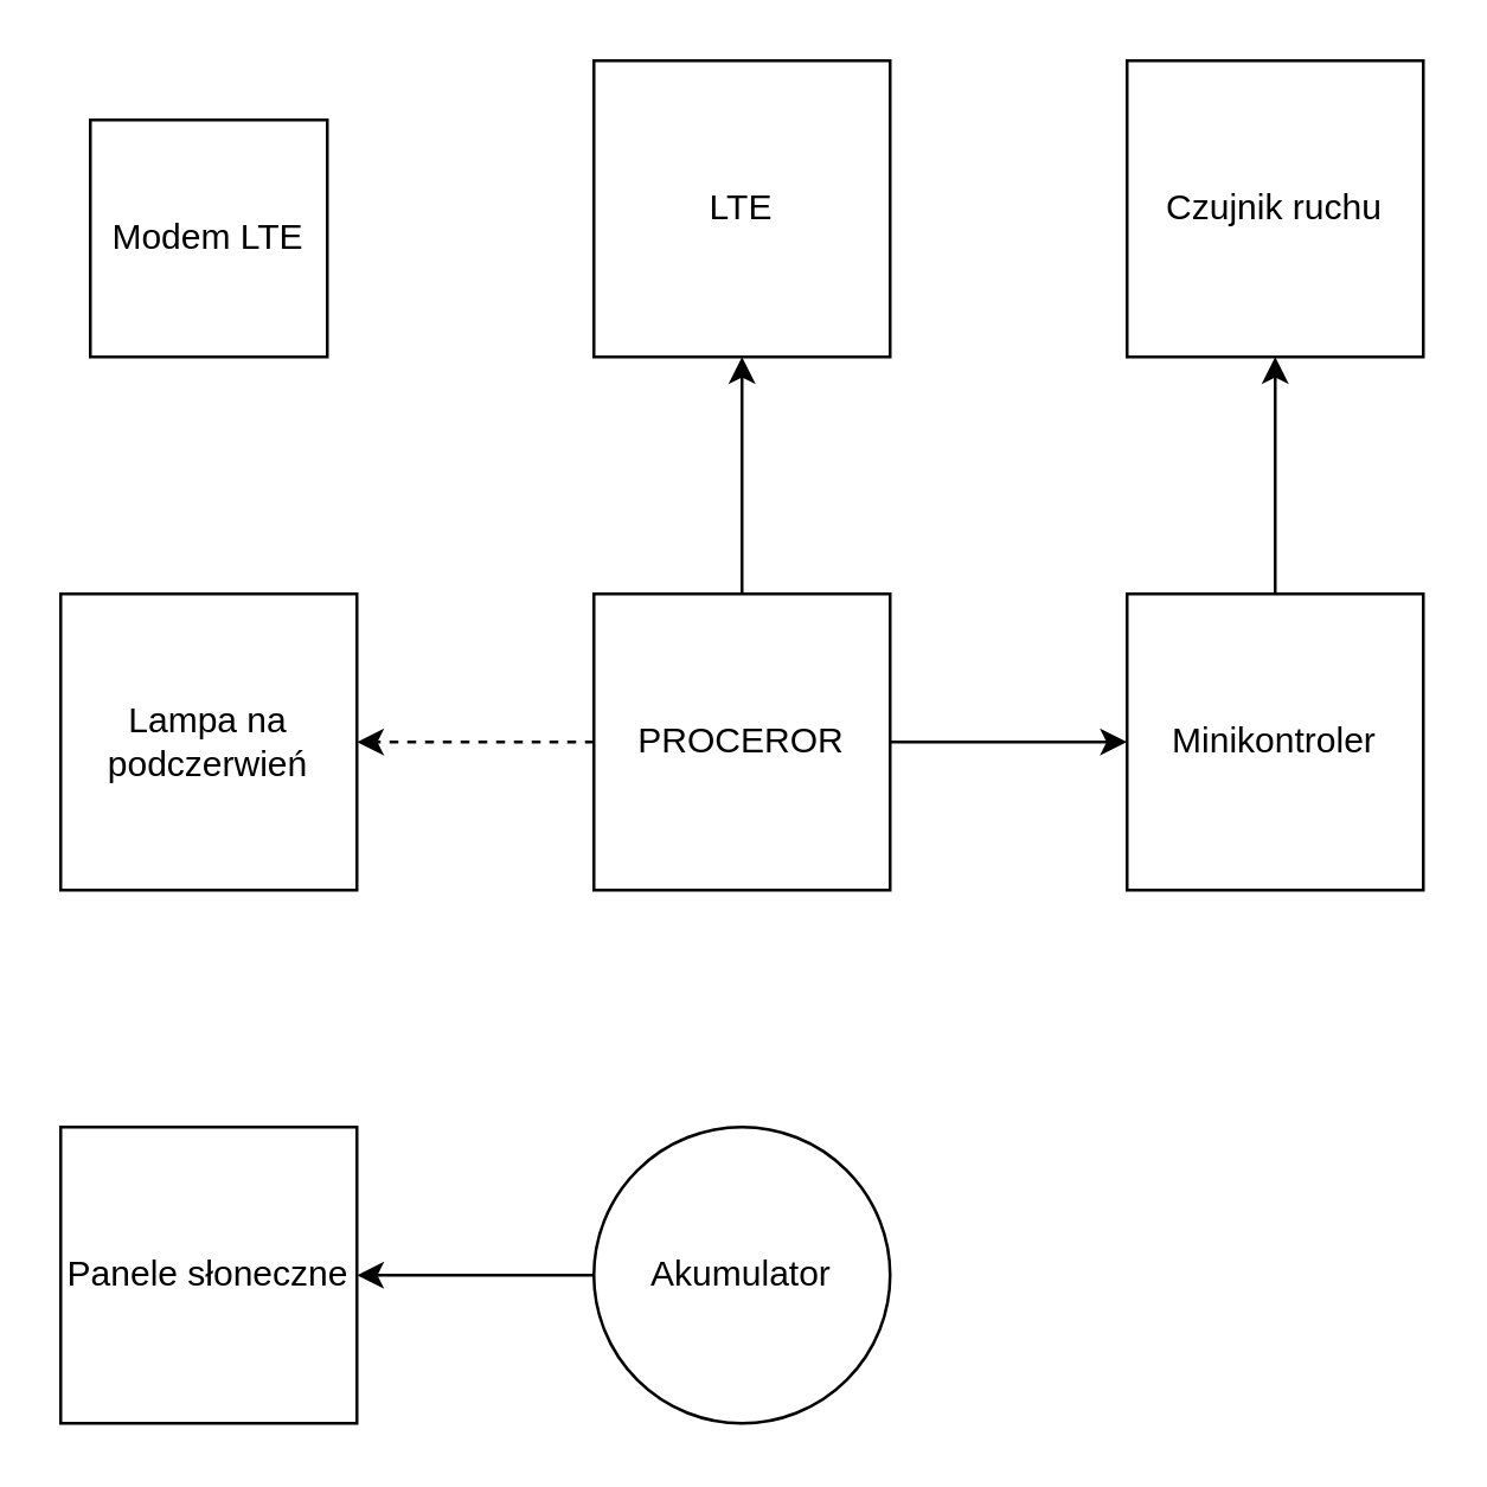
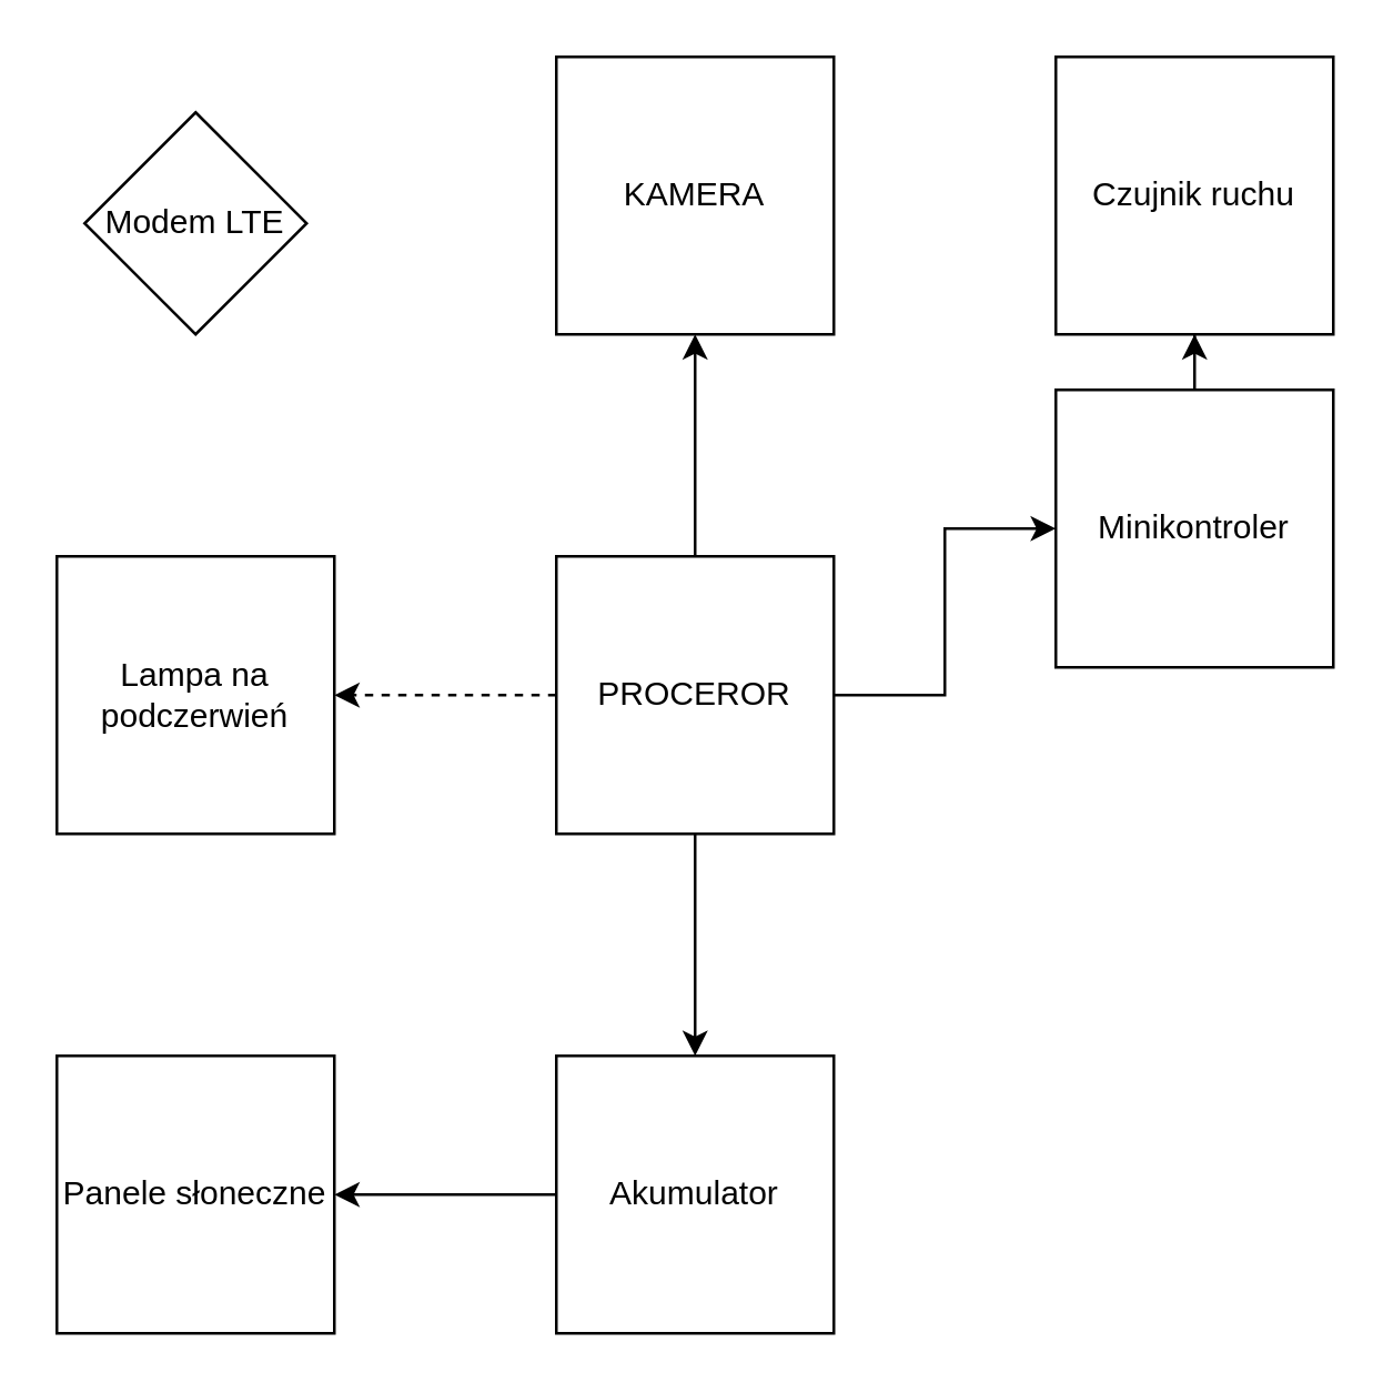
- <mxCell id="7" value="LTE" style="whiteSpace=wrap;html=1;aspect=fixed;" parent="1" vertex="1"><mxGeometry x="200" y="20" width="100" height="100" as="geometry" /></mxCell>
+ <mxCell id="7" value="KAMERA" style="whiteSpace=wrap;html=1;aspect=fixed;" parent="1" vertex="1"><mxGeometry x="200" y="20" width="100" height="100" as="geometry" /></mxCell>
- <mxCell id="15" value="Modem LTE" style="whiteSpace=wrap;html=1;aspect=fixed;" parent="1" vertex="1"><mxGeometry x="30" y="40" width="80" height="80" as="geometry" /></mxCell>
+ <mxCell id="15" value="Modem LTE" style="rhombus;whiteSpace=wrap;html=1;aspect=fixed;" parent="1" vertex="1"><mxGeometry x="30" y="40" width="80" height="80" as="geometry" /></mxCell>
- <mxCell id="12" value="Minikontroler" style="whiteSpace=wrap;html=1;aspect=fixed;" parent="1" vertex="1"><mxGeometry x="380" y="200" width="100" height="100" as="geometry" /></mxCell>
+ <mxCell id="12" value="Minikontroler" style="whiteSpace=wrap;html=1;aspect=fixed;" parent="1" vertex="1"><mxGeometry x="380" y="140" width="100" height="100" as="geometry" /></mxCell>
+ <mxCell id="3" value="" style="edgeStyle=orthogonalEdgeStyle;rounded=0;orthogonalLoop=1;jettySize=auto;html=1;" parent="1" source="6" target="9" edge="1"><mxGeometry relative="1" as="geometry" /></mxCell>
- <mxCell id="9" value="Akumulator" style="ellipse;whiteSpace=wrap;html=1;aspect=fixed;" parent="1" vertex="1"><mxGeometry x="200" y="380" width="100" height="100" as="geometry" /></mxCell>
+ <mxCell id="9" value="Akumulator" style="whiteSpace=wrap;html=1;aspect=fixed;" parent="1" vertex="1"><mxGeometry x="200" y="380" width="100" height="100" as="geometry" /></mxCell>
